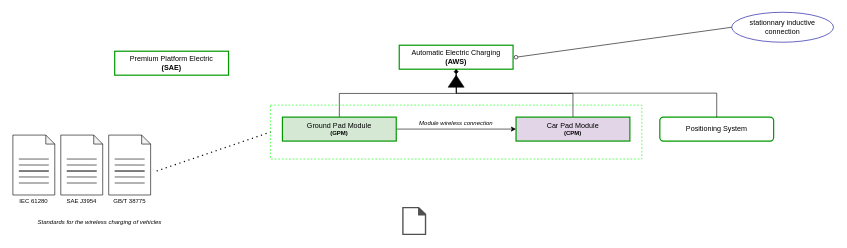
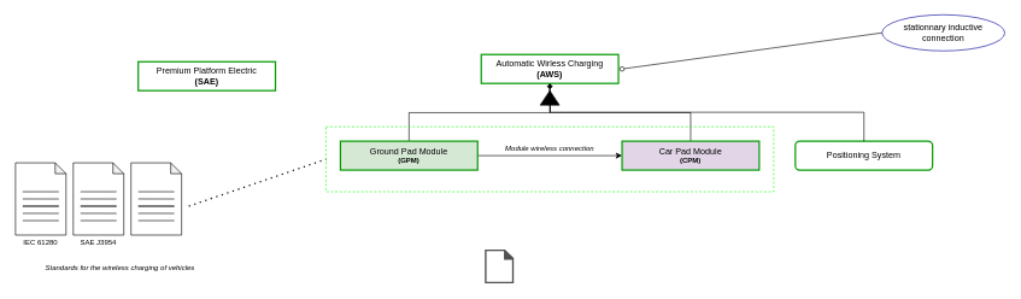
- <mxCell id="9" value="&lt;span style=&quot;font-size: 12px;&quot;&gt;Automatic Electric Charging&lt;/span&gt;&lt;br style=&quot;font-size: 12px;&quot;&gt;&lt;b style=&quot;font-size: 12px;&quot;&gt;(AWS)&lt;/b&gt;" style="rounded=0;whiteSpace=wrap;html=1;strokeWidth=2;strokeColor=#009900;fontSize=10;" parent="1" vertex="1"><mxGeometry x="665.01" y="75" width="190" height="40" as="geometry" /></mxCell>
+ <mxCell id="9" value="&lt;span style=&quot;font-size: 12px;&quot;&gt;Automatic Wirless Charging&lt;/span&gt;&lt;br style=&quot;font-size: 12px;&quot;&gt;&lt;b style=&quot;font-size: 12px;&quot;&gt;(AWS)&lt;/b&gt;" style="rounded=0;whiteSpace=wrap;html=1;strokeWidth=2;strokeColor=#009900;fontSize=10;" parent="1" vertex="1"><mxGeometry x="665.01" y="75" width="190" height="40" as="geometry" /></mxCell>
- <mxCell id="40" value="GB/T 38775" style="text;html=1;strokeColor=none;fillColor=none;align=center;verticalAlign=middle;whiteSpace=wrap;rounded=0;fontSize=10;" parent="1" vertex="1"><mxGeometry x="180" y="325" width="70" height="20" as="geometry" /></mxCell>
